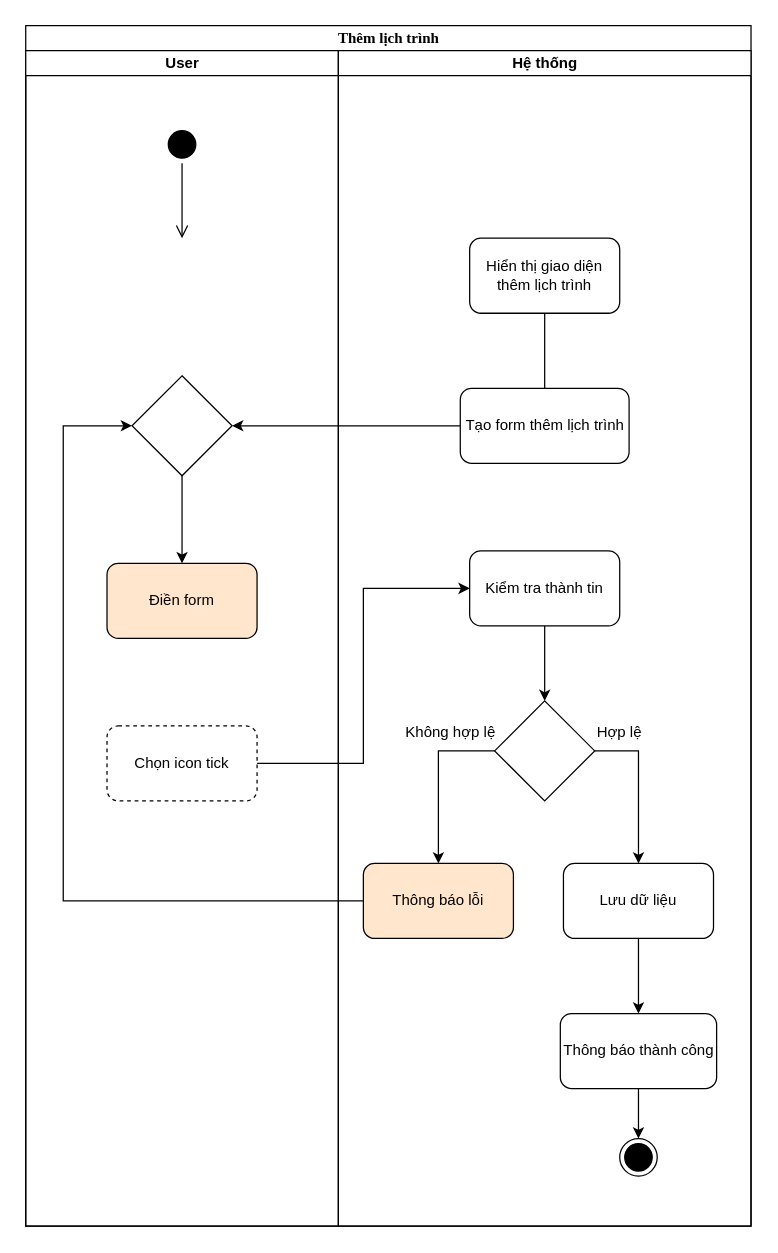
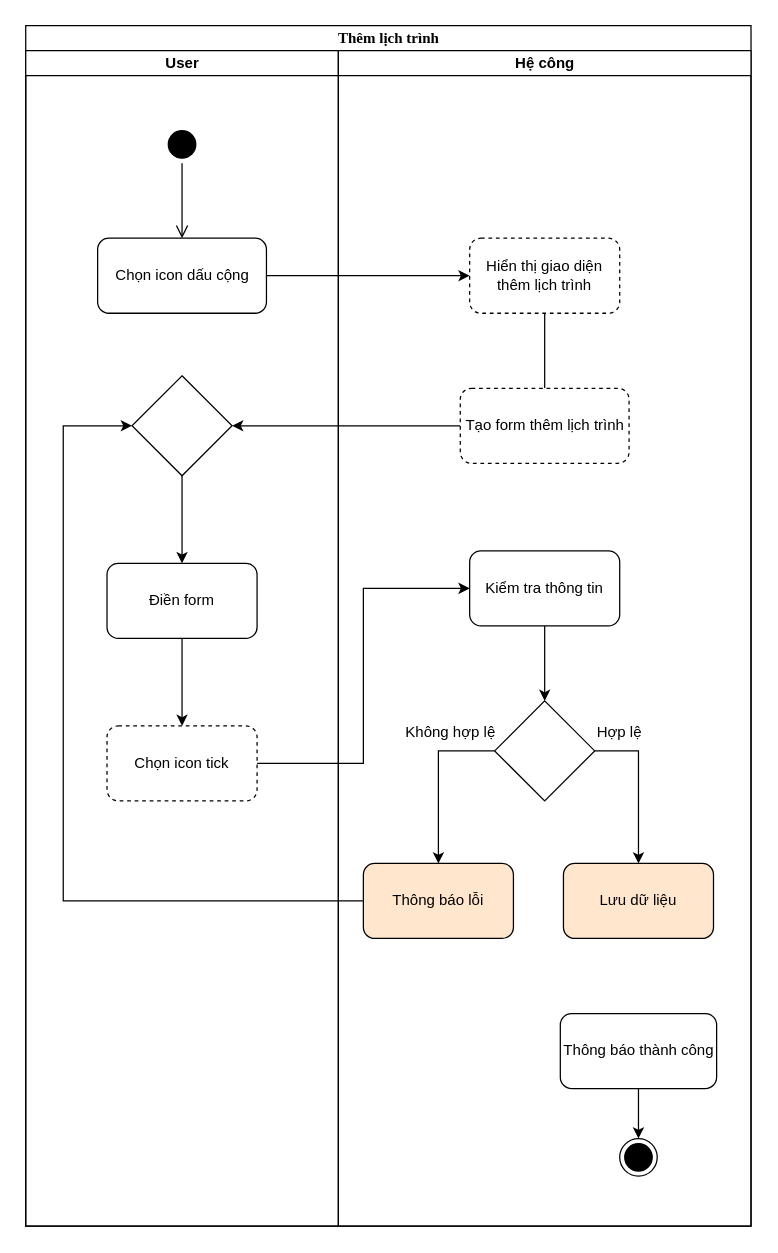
- <mxCell id="14" value="Hệ thống" style="swimlane;html=1;startSize=20;" parent="2" vertex="1"><mxGeometry x="250" y="20" width="330" height="940" as="geometry" /></mxCell>
+ <mxCell id="14" value="Hệ công" style="swimlane;html=1;startSize=20;" parent="2" vertex="1"><mxGeometry x="250" y="20" width="330" height="940" as="geometry" /></mxCell>
+ <mxCell id="8" value="Chọn icon dấu cộng" style="rounded=1;whiteSpace=wrap;html=1;strokeColor=#000000;" parent="5" vertex="1"><mxGeometry x="57.5" y="150" width="135" height="60" as="geometry" /></mxCell>
+ <mxCell id="32" style="edgeStyle=orthogonalEdgeStyle;rounded=0;orthogonalLoop=1;jettySize=auto;html=1;entryX=0;entryY=0.5;entryDx=0;entryDy=0;" edge="1" parent="2" source="8" target="16"><mxGeometry relative="1" as="geometry" /></mxCell>
- <mxCell id="16" value="Hiển thị giao diện thêm lịch trình" style="rounded=1;whiteSpace=wrap;html=1;strokeColor=#000000;" parent="14" vertex="1"><mxGeometry x="105" y="150" width="120" height="60" as="geometry" /></mxCell>
+ <mxCell id="16" value="Hiển thị giao diện thêm lịch trình" style="rounded=1;whiteSpace=wrap;html=1;strokeColor=#000000;dashed=1;" parent="14" vertex="1"><mxGeometry x="105" y="150" width="120" height="60" as="geometry" /></mxCell>
- <mxCell id="17" value="Tạo form thêm lịch trình" style="rounded=1;whiteSpace=wrap;html=1;strokeColor=#000000;" parent="14" vertex="1"><mxGeometry x="97.5" y="270" width="135" height="60" as="geometry" /></mxCell>
+ <mxCell id="17" value="Tạo form thêm lịch trình" style="rounded=1;whiteSpace=wrap;html=1;strokeColor=#000000;dashed=1;" parent="14" vertex="1"><mxGeometry x="97.5" y="270" width="135" height="60" as="geometry" /></mxCell>
- <mxCell id="19" value="Kiểm tra thành tin" style="rounded=1;whiteSpace=wrap;html=1;strokeColor=#000000;" parent="14" vertex="1"><mxGeometry x="105" y="400" width="120" height="60" as="geometry" /></mxCell>
+ <mxCell id="19" value="Kiểm tra thông tin" style="rounded=1;whiteSpace=wrap;html=1;strokeColor=#000000;" parent="14" vertex="1"><mxGeometry x="105" y="400" width="120" height="60" as="geometry" /></mxCell>
- <mxCell id="10" value="Điền form" style="rounded=1;whiteSpace=wrap;html=1;strokeColor=#000000;fillColor=#ffe6cc;" parent="5" vertex="1"><mxGeometry x="65" y="410" width="120" height="60" as="geometry" /></mxCell>
+ <mxCell id="10" value="Điền form" style="rounded=1;whiteSpace=wrap;html=1;strokeColor=#000000;" parent="5" vertex="1"><mxGeometry x="65" y="410" width="120" height="60" as="geometry" /></mxCell>
+ <mxCell id="9" style="edgeStyle=orthogonalEdgeStyle;rounded=0;orthogonalLoop=1;jettySize=auto;html=1;strokeColor=#000000;" parent="5" source="10" target="11" edge="1"><mxGeometry relative="1" as="geometry" /></mxCell>
- <mxCell id="24" value="Lưu dữ liệu" style="rounded=1;whiteSpace=wrap;html=1;strokeColor=#000000;" parent="14" vertex="1"><mxGeometry x="180" y="650" width="120" height="60" as="geometry" /></mxCell>
+ <mxCell id="24" value="Lưu dữ liệu" style="rounded=1;whiteSpace=wrap;html=1;strokeColor=#000000;fillColor=#ffe6cc;" parent="14" vertex="1"><mxGeometry x="180" y="650" width="120" height="60" as="geometry" /></mxCell>
- <mxCell id="23" style="edgeStyle=orthogonalEdgeStyle;rounded=0;orthogonalLoop=1;jettySize=auto;html=1;entryX=0.5;entryY=0;entryDx=0;entryDy=0;strokeColor=#000000;" parent="14" source="24" target="26" edge="1"><mxGeometry relative="1" as="geometry" /></mxCell>
